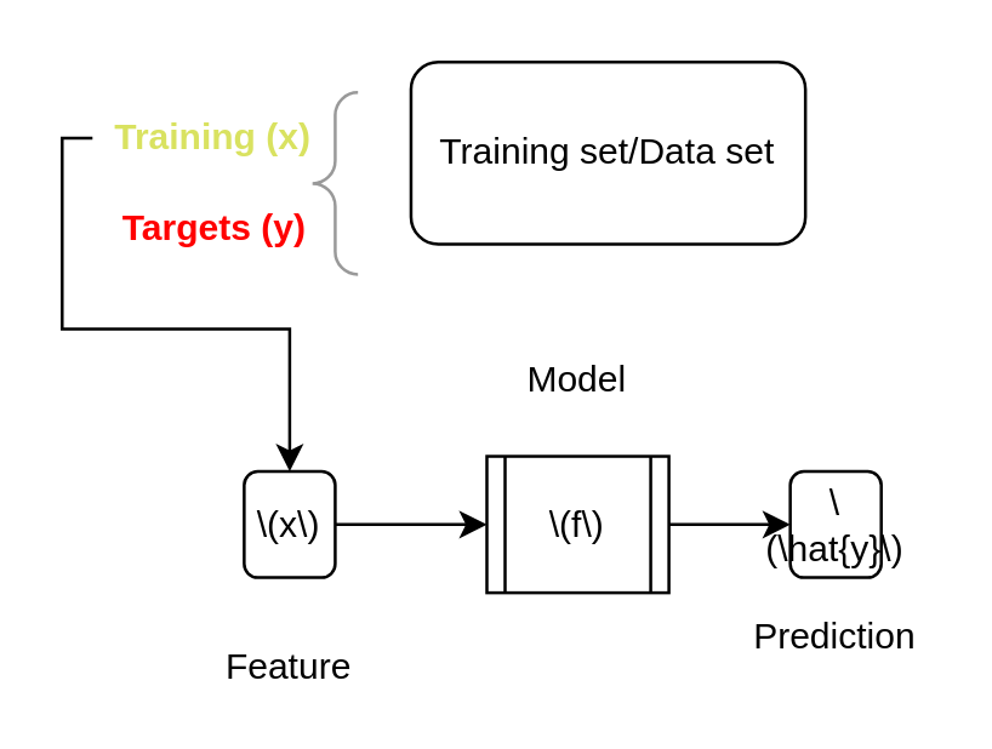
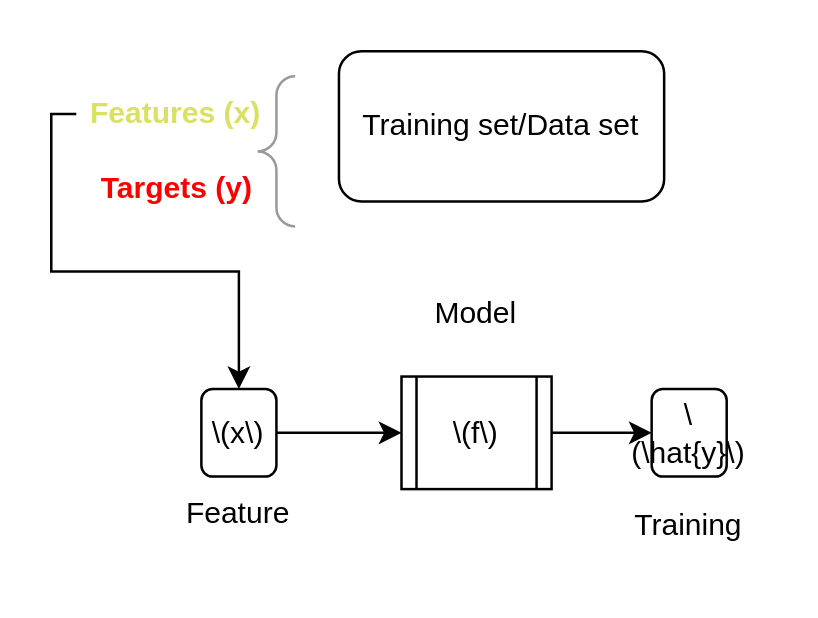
- <mxCell id="5" value="Training (x)" style="text;html=1;strokeColor=none;fillColor=none;align=center;verticalAlign=middle;whiteSpace=wrap;rounded=0;fontColor=#d9e260;fontStyle=1" parent="1" vertex="1"><mxGeometry x="30" y="30" width="80" height="30" as="geometry" /></mxCell>
+ <mxCell id="5" value="Features (x)" style="text;html=1;strokeColor=none;fillColor=none;align=center;verticalAlign=middle;whiteSpace=wrap;rounded=0;fontColor=#d9e260;fontStyle=1" parent="1" vertex="1"><mxGeometry x="30" y="30" width="80" height="30" as="geometry" /></mxCell>
- <mxCell id="14" value="Prediction" style="text;html=1;strokeColor=none;fillColor=none;align=center;verticalAlign=middle;whiteSpace=wrap;rounded=0;" parent="1" vertex="1"><mxGeometry x="245" y="195" width="60" height="30" as="geometry" /></mxCell>
+ <mxCell id="14" value="Training" style="text;html=1;strokeColor=none;fillColor=none;align=center;verticalAlign=middle;whiteSpace=wrap;rounded=0;" parent="1" vertex="1"><mxGeometry x="245" y="195" width="60" height="30" as="geometry" /></mxCell>
- <mxCell id="12" value="Feature" style="text;html=1;strokeColor=none;fillColor=none;align=center;verticalAlign=middle;whiteSpace=wrap;rounded=0;" parent="1" vertex="1"><mxGeometry x="65" y="205" width="60" height="30" as="geometry" /></mxCell>
+ <mxCell id="12" value="Feature" style="text;html=1;strokeColor=none;fillColor=none;align=center;verticalAlign=middle;whiteSpace=wrap;rounded=0;" parent="1" vertex="1"><mxGeometry x="65" y="190" width="60" height="30" as="geometry" /></mxCell>
